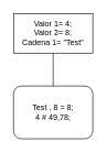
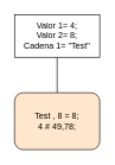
- <mxCell id="4" value="Test , 8 = 8;&lt;br&gt;4 # 49,78;" style="rounded=1;whiteSpace=wrap;html=1;" vertex="1" parent="1"><mxGeometry x="20" y="130" width="120" height="80" as="geometry" /></mxCell>
+ <mxCell id="4" value="Test , 8 = 8;&lt;br&gt;4 # 49,78;" style="rounded=1;whiteSpace=wrap;html=1;fillColor=#ffe6cc;" vertex="1" parent="1"><mxGeometry x="20" y="130" width="120" height="80" as="geometry" /></mxCell>
